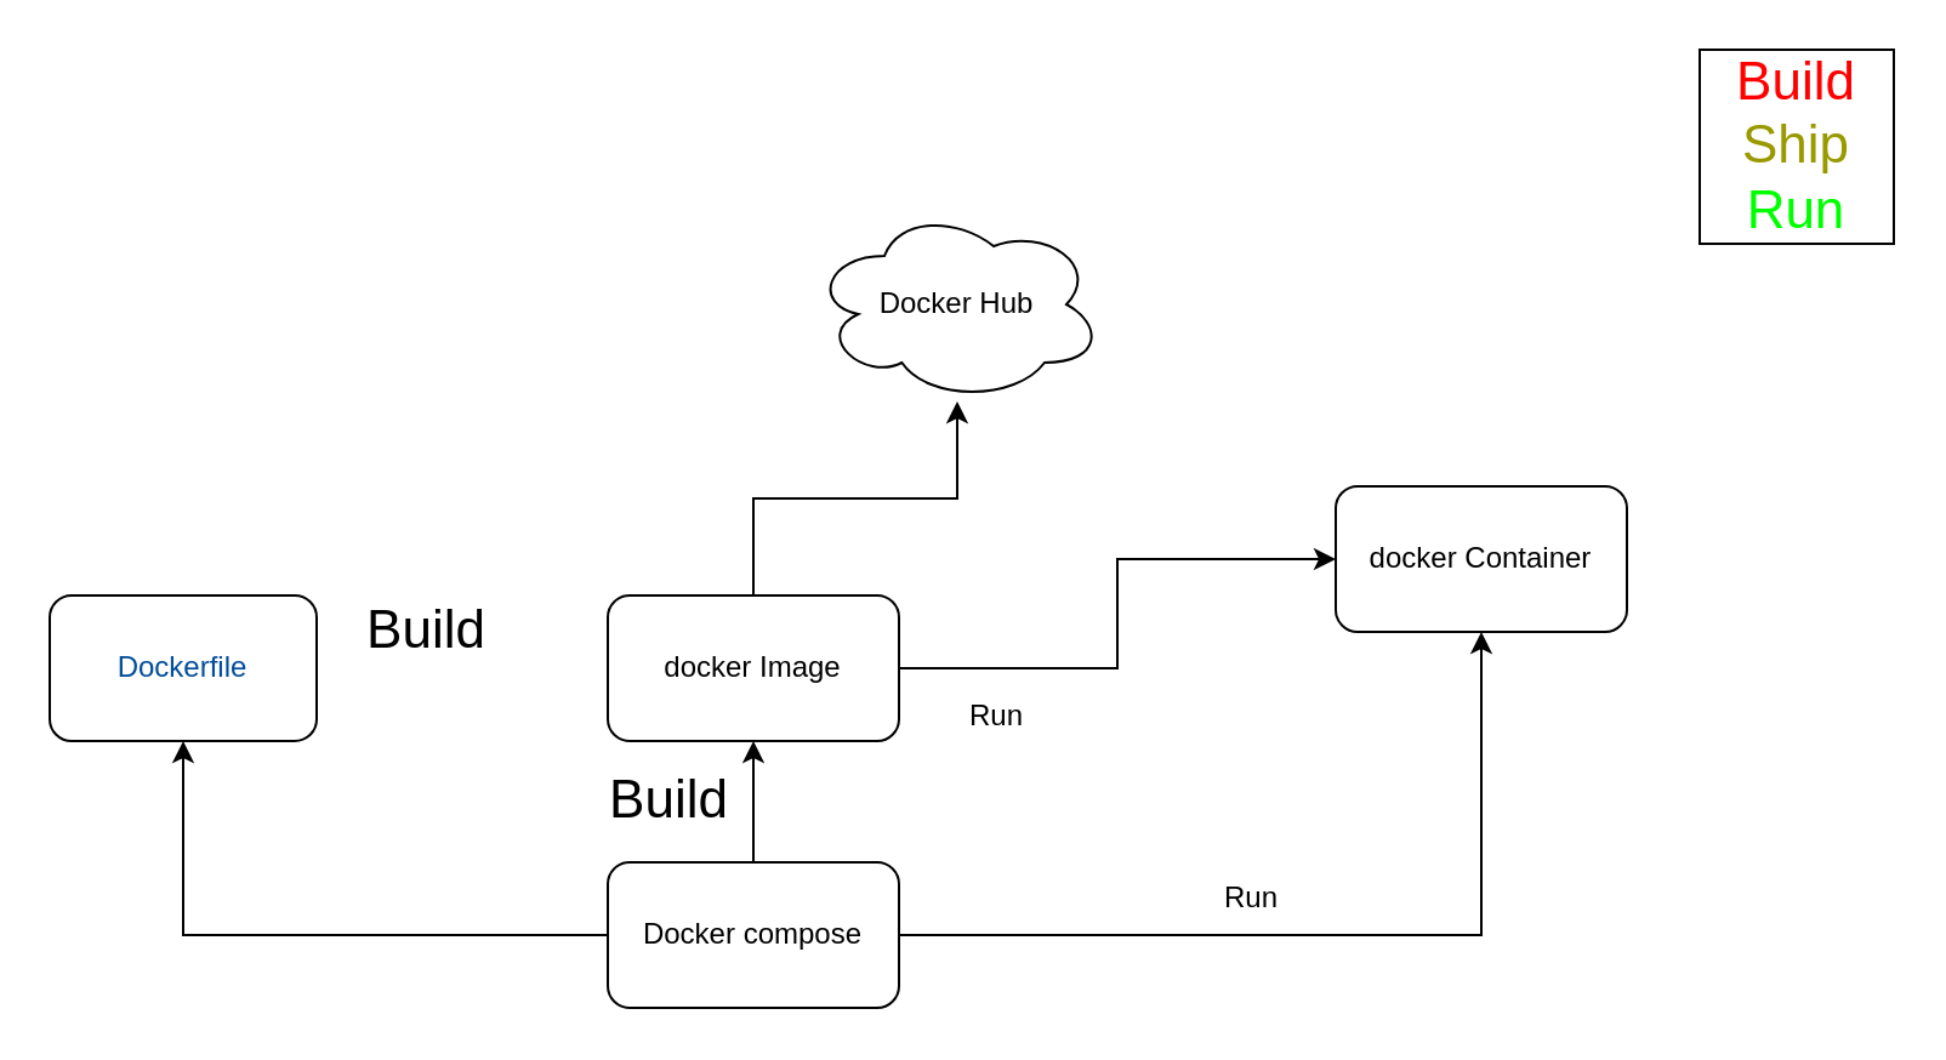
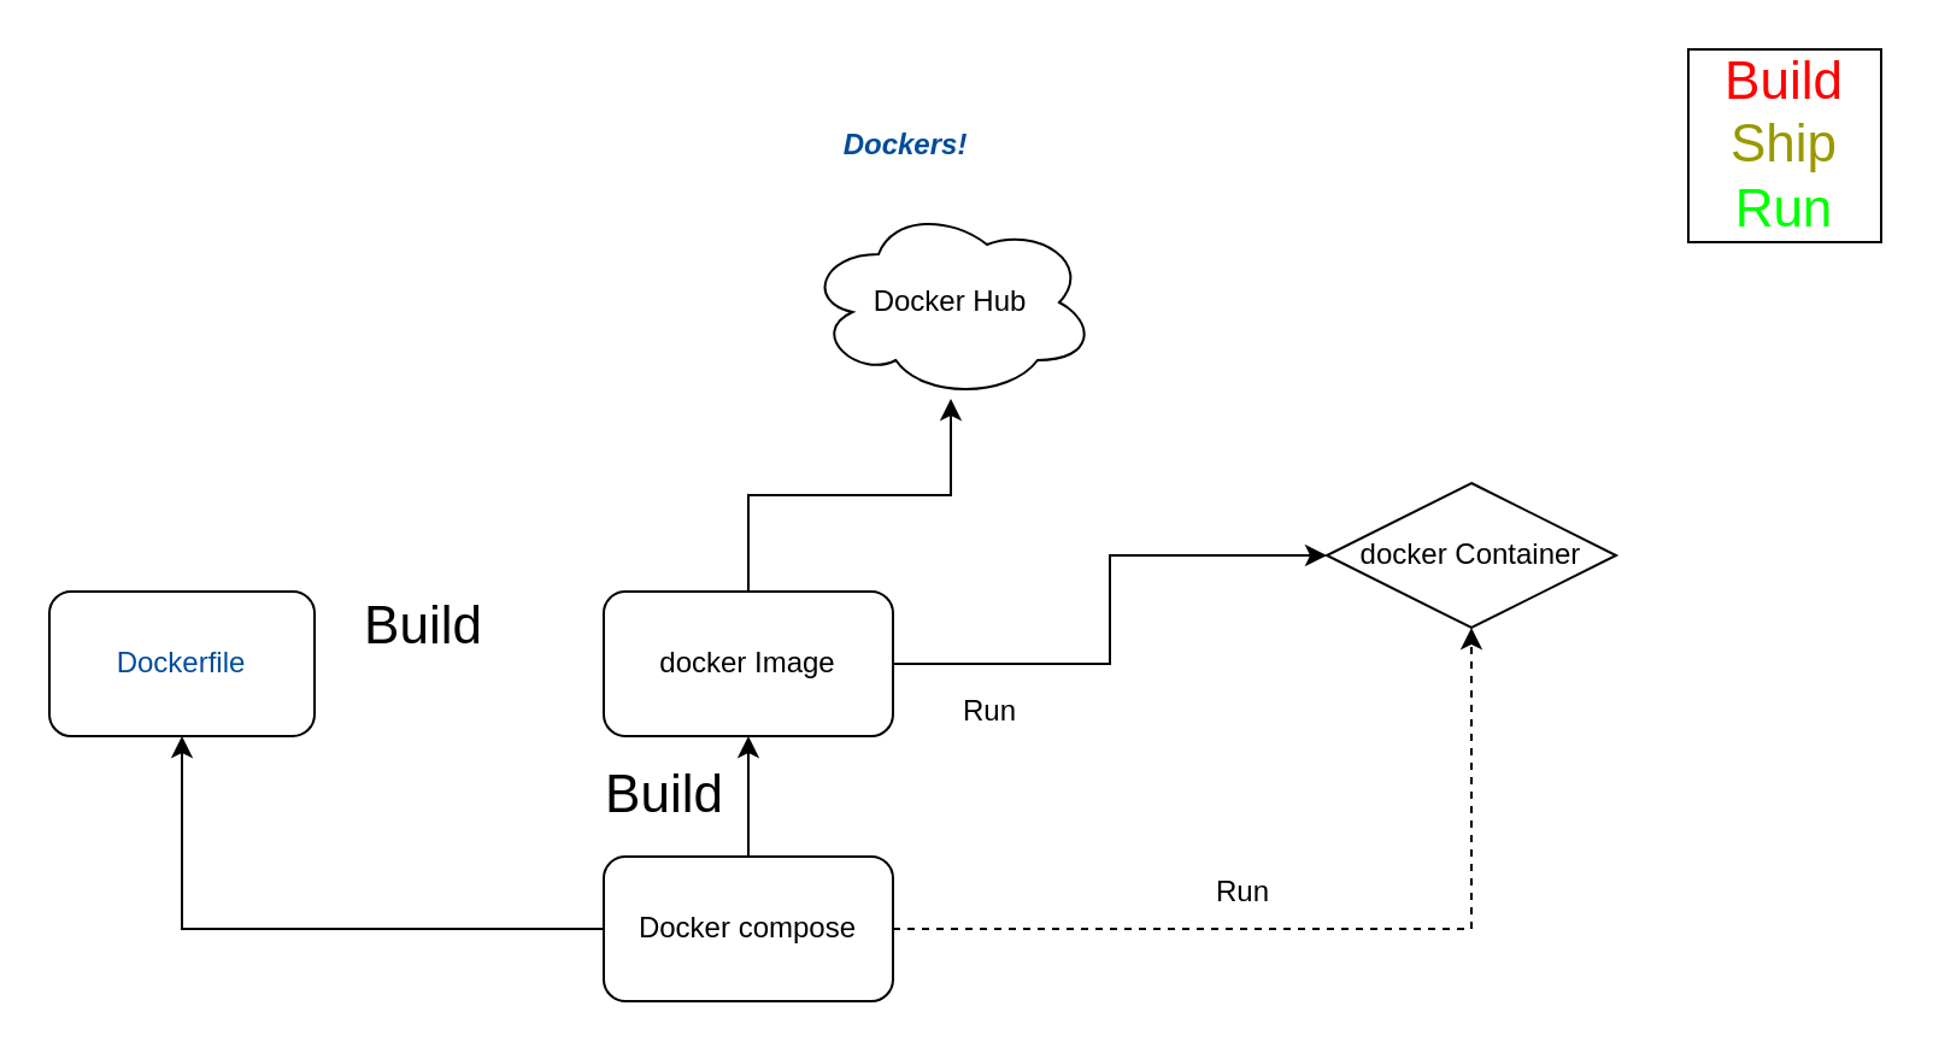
+ <mxCell id="2" value="&lt;font color=&quot;#004C99&quot;&gt;&lt;i&gt;&lt;b&gt;Dockers!&lt;/b&gt;&lt;/i&gt;&lt;/font&gt;" style="text;html=1;align=center;verticalAlign=middle;resizable=0;points=[];autosize=1;strokeColor=none;fillColor=none;" vertex="1" parent="1"><mxGeometry x="340" y="45" width="70" height="30" as="geometry" /></mxCell>
- <mxCell id="9" value="docker Container" style="rounded=1;whiteSpace=wrap;html=1;fontSize=12;fontColor=#000000;" vertex="1" parent="1"><mxGeometry x="550" y="200" width="120" height="60" as="geometry" /></mxCell>
+ <mxCell id="9" value="docker Container" style="rhombus;whiteSpace=wrap;html=1;fontSize=12;fontColor=#000000;" vertex="1" parent="1"><mxGeometry x="550" y="200" width="120" height="60" as="geometry" /></mxCell>
- <mxCell id="14" style="edgeStyle=orthogonalEdgeStyle;rounded=0;orthogonalLoop=1;jettySize=auto;html=1;fontSize=12;fontColor=#000000;" edge="1" parent="1" source="15" target="9"><mxGeometry relative="1" as="geometry" /></mxCell>
+ <mxCell id="14" style="edgeStyle=orthogonalEdgeStyle;rounded=0;orthogonalLoop=1;jettySize=auto;html=1;fontSize=12;fontColor=#000000;dashed=1;" edge="1" parent="1" source="15" target="9"><mxGeometry relative="1" as="geometry" /></mxCell>
